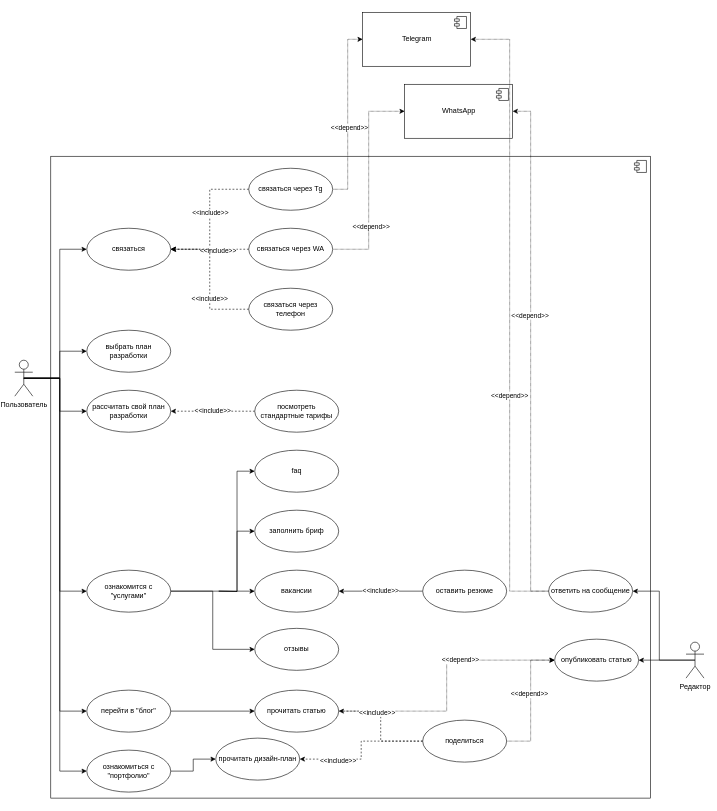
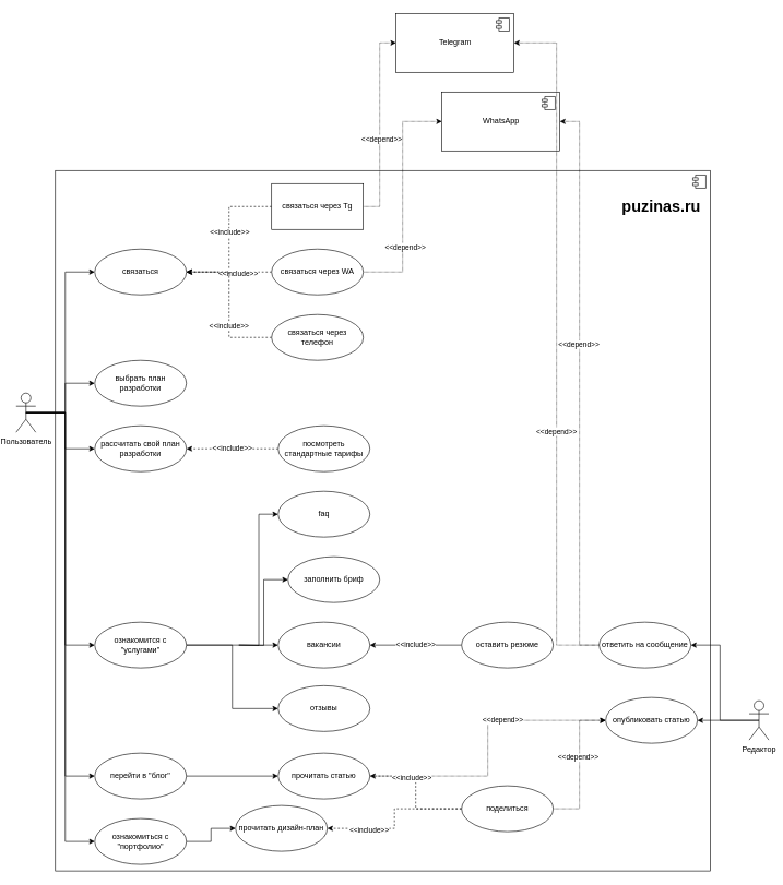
- <mxCell id="15" value="связаться через Tg" style="ellipse;whiteSpace=wrap;html=1;" parent="1" vertex="1"><mxGeometry x="410" width="140" height="70" as="geometry" y="280" /></mxCell>
+ <mxCell id="15" value="связаться через Tg" style="whiteSpace=wrap;html=1;rounded=0;" parent="1" vertex="1"><mxGeometry x="410" width="140" height="70" as="geometry" y="280" /></mxCell>
+ <mxCell id="55" value="&lt;h1&gt;puzinas.ru&lt;/h1&gt;" style="text;html=1;strokeColor=none;fillColor=none;spacing=5;spacingTop=-20;whiteSpace=wrap;overflow=hidden;rounded=0;" parent="1" vertex="1"><mxGeometry x="940" y="295" width="140" height="40" as="geometry" /></mxCell>
- <mxCell id="51" value="заполнить бриф" style="ellipse;whiteSpace=wrap;html=1;" parent="1" vertex="1"><mxGeometry x="420" y="850" width="140" height="70" as="geometry" /></mxCell>
+ <mxCell id="51" value="заполнить бриф" style="ellipse;whiteSpace=wrap;html=1;" parent="1" vertex="1"><mxGeometry x="435" y="850" width="140" height="70" as="geometry" /></mxCell>
